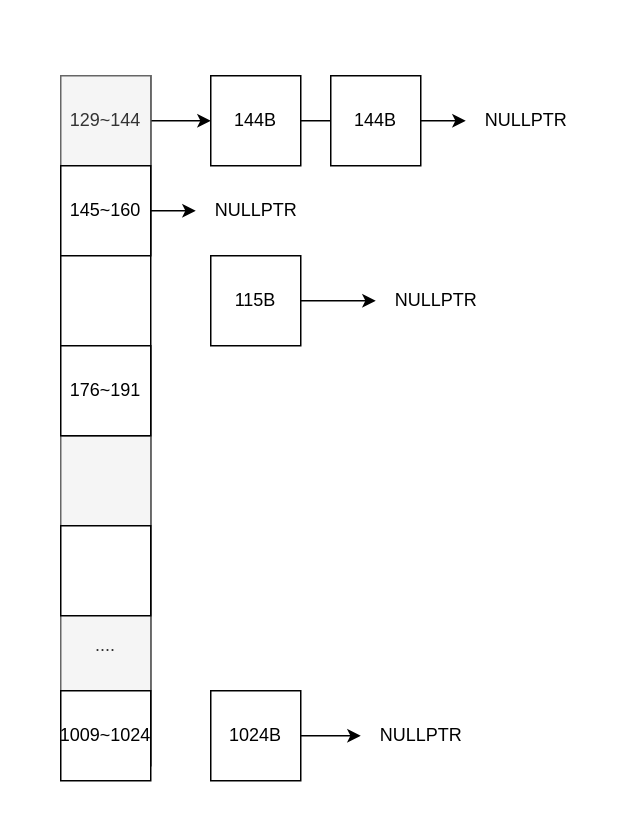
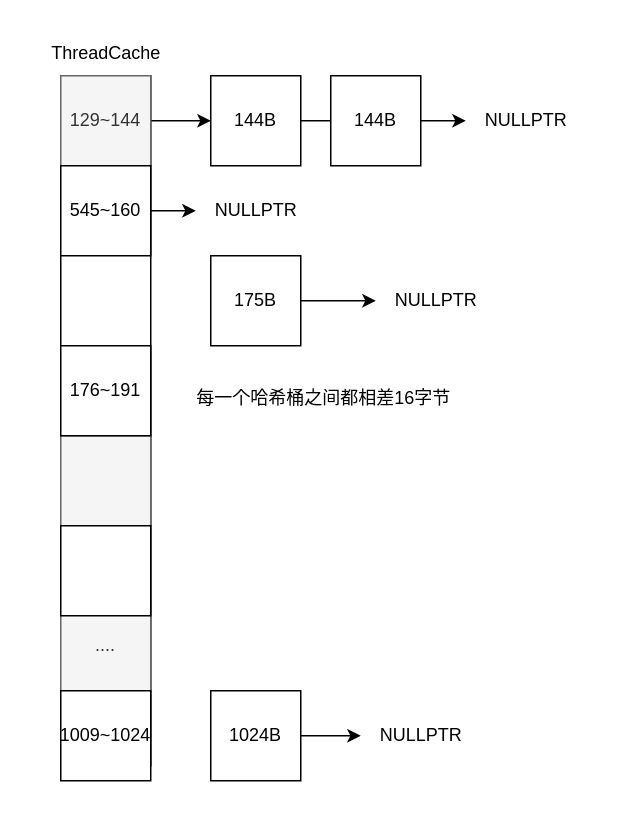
+ <mxCell id="19" value="ThreadCache" style="text;html=1;align=center;verticalAlign=middle;resizable=0;points=[];autosize=1;strokeColor=none;fillColor=none;" parent="1" vertex="1"><mxGeometry x="20" y="20" width="100" height="30" as="geometry" /></mxCell>
- <mxCell id="6" value="145~160" style="rounded=0;whiteSpace=wrap;html=1;" parent="1" vertex="1"><mxGeometry x="40" y="110" width="60" height="60" as="geometry" /></mxCell>
+ <mxCell id="6" value="545~160" style="rounded=0;whiteSpace=wrap;html=1;" parent="1" vertex="1"><mxGeometry x="40" y="110" width="60" height="60" as="geometry" /></mxCell>
- <mxCell id="15" value="115B" style="rounded=0;whiteSpace=wrap;html=1;" parent="1" vertex="1"><mxGeometry x="140" y="170" width="60" height="60" as="geometry" /></mxCell>
+ <mxCell id="15" value="175B" style="rounded=0;whiteSpace=wrap;html=1;" parent="1" vertex="1"><mxGeometry x="140" y="170" width="60" height="60" as="geometry" /></mxCell>
+ <mxCell id="21" value="每一个哈希桶之间都相差16字节" style="text;html=1;align=center;verticalAlign=middle;resizable=0;points=[];autosize=1;strokeColor=none;fillColor=none;" parent="1" vertex="1"><mxGeometry x="120" y="250" width="190" height="30" as="geometry" /></mxCell>
